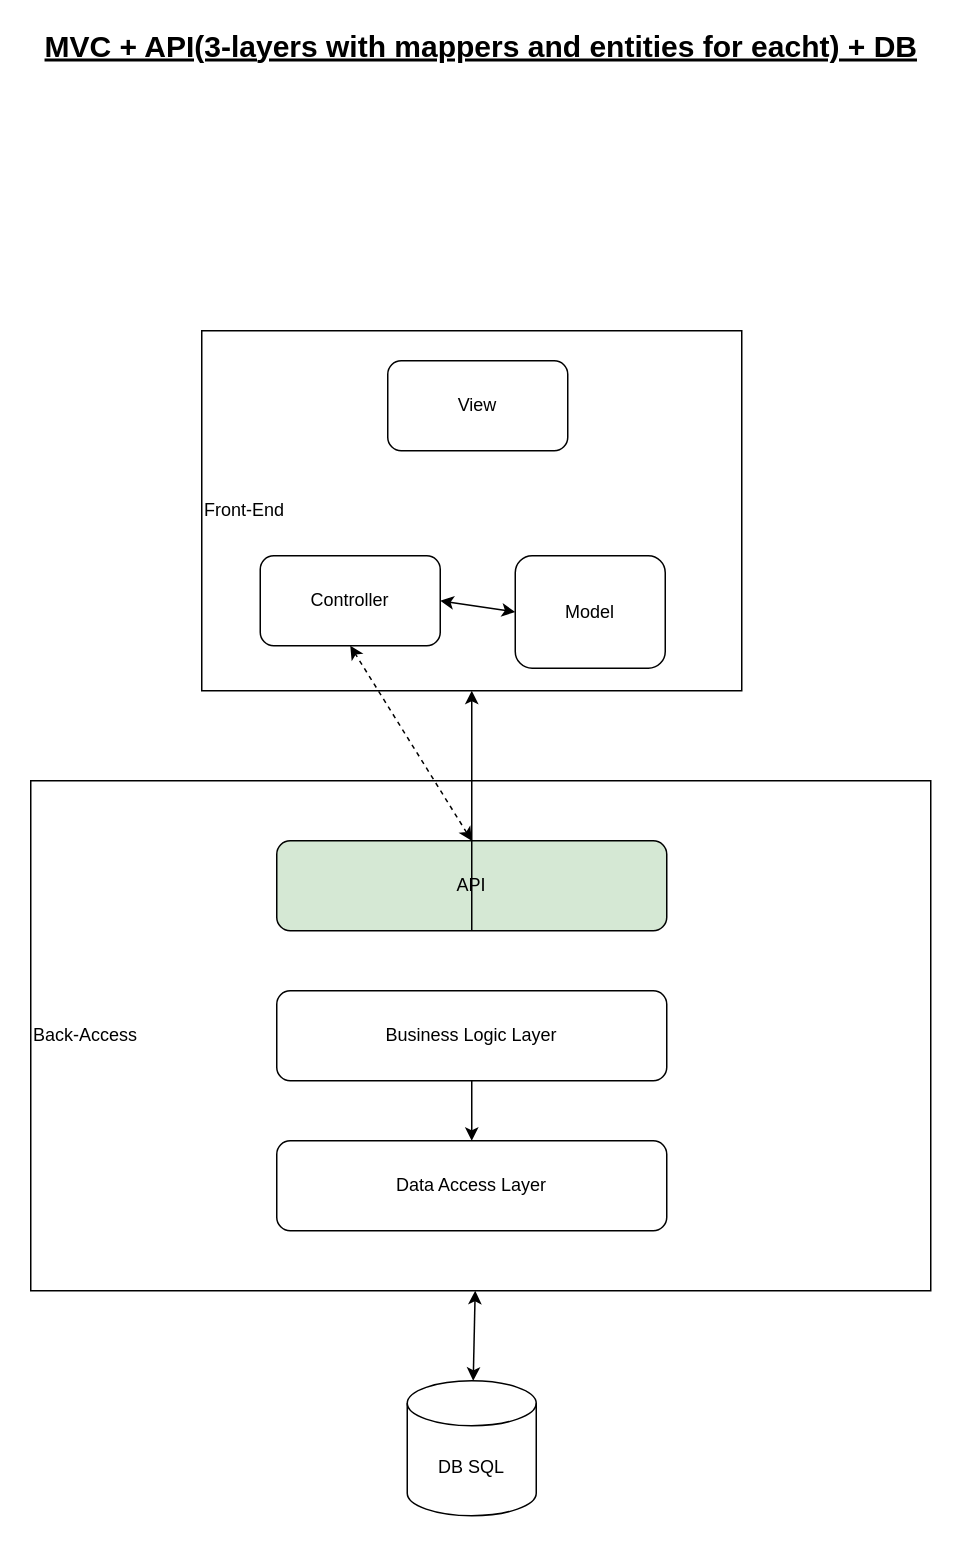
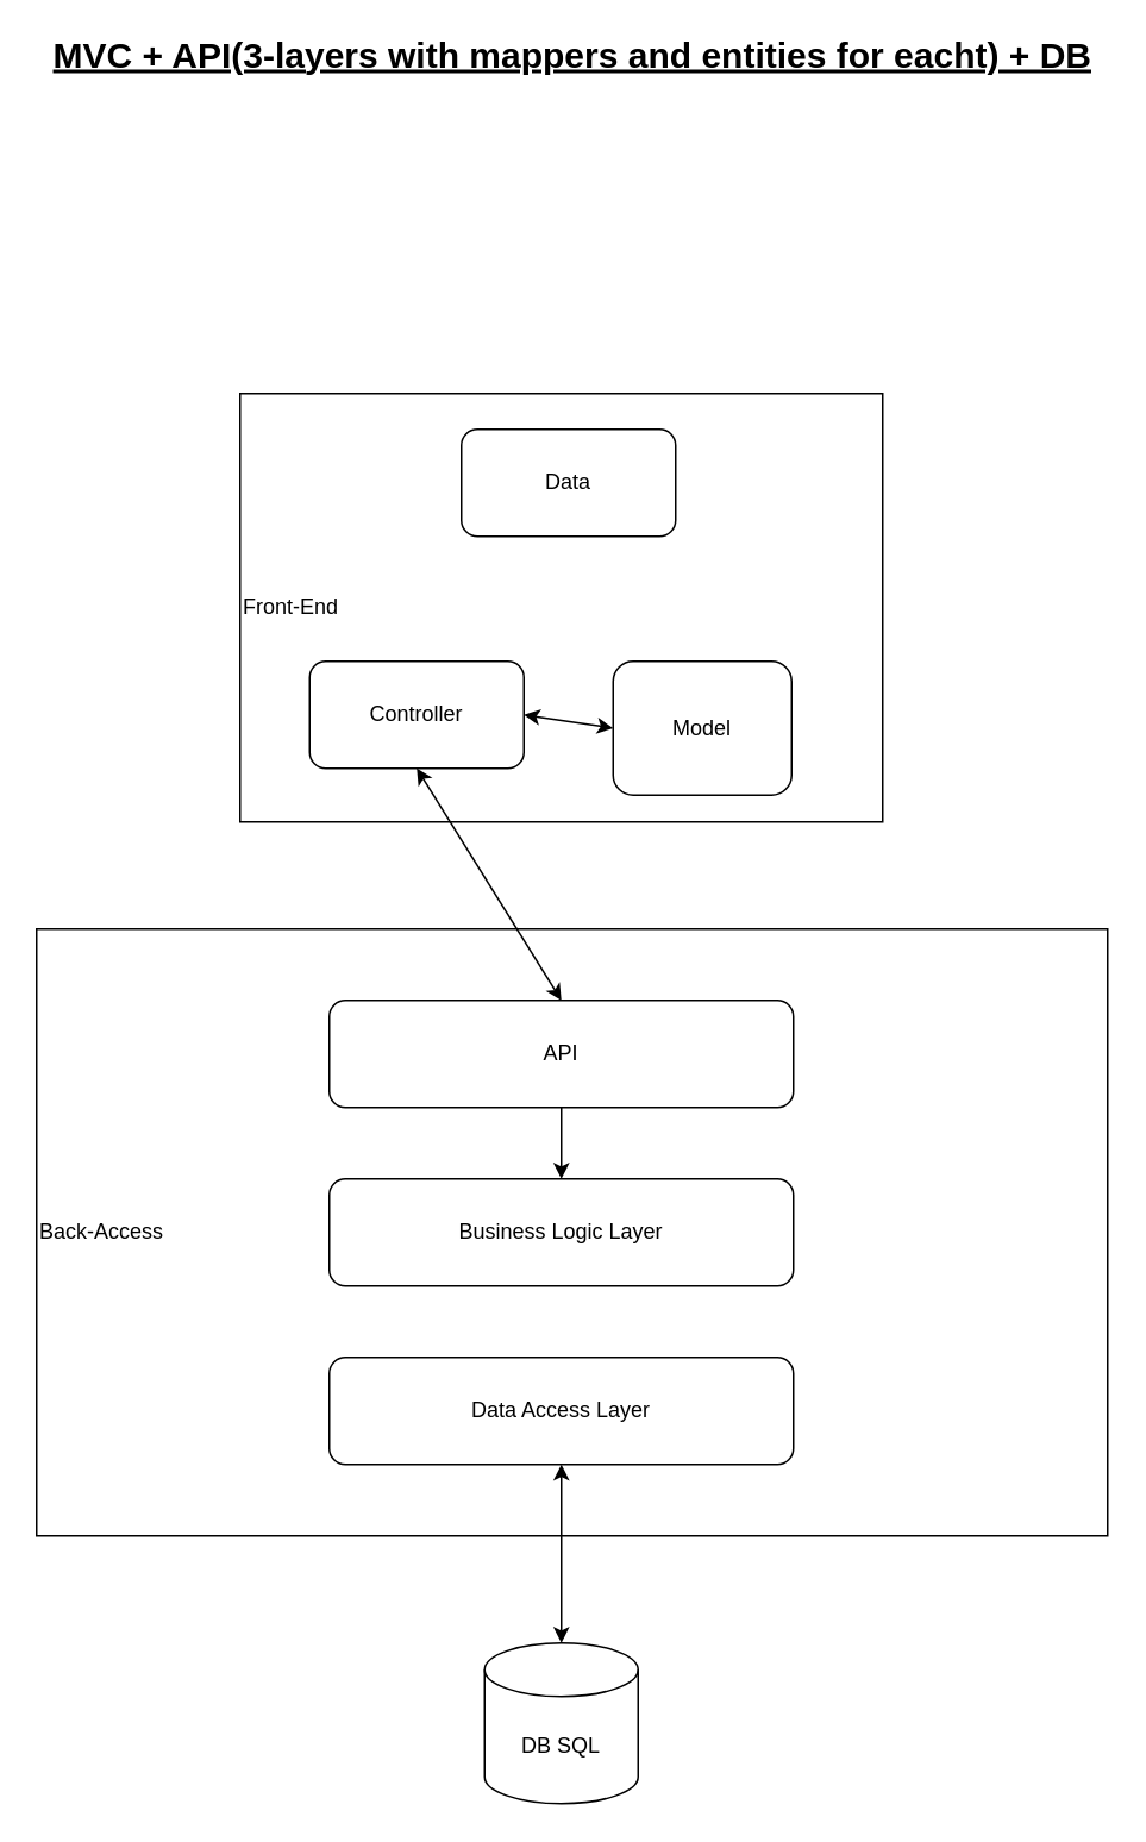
- <mxCell id="10" value="View" style="rounded=1;whiteSpace=wrap;html=1;fillColor=none;" parent="1" vertex="1"><mxGeometry x="258" y="240" width="120" height="60" as="geometry" /></mxCell>
+ <mxCell id="10" value="Data" style="rounded=1;whiteSpace=wrap;html=1;fillColor=none;" parent="1" vertex="1"><mxGeometry x="258" y="240" width="120" height="60" as="geometry" /></mxCell>
- <mxCell id="15" value="" style="endArrow=classic;startArrow=classic;html=1;entryX=0.5;entryY=1;entryDx=0;entryDy=0;exitX=0.5;exitY=0;exitDx=0;exitDy=0;dashed=1;" parent="1" source="7" target="8" edge="1"><mxGeometry width="50" height="50" relative="1" as="geometry"><mxPoint x="290" y="570" as="sourcePoint" /><mxPoint x="340" y="520" as="targetPoint" /></mxGeometry></mxCell>
+ <mxCell id="15" value="" style="endArrow=classic;startArrow=classic;html=1;entryX=0.5;entryY=1;entryDx=0;entryDy=0;exitX=0.5;exitY=0;exitDx=0;exitDy=0;" parent="1" source="7" target="8" edge="1"><mxGeometry width="50" height="50" relative="1" as="geometry"><mxPoint x="290" y="570" as="sourcePoint" /><mxPoint x="340" y="520" as="targetPoint" /></mxGeometry></mxCell>
- <mxCell id="11" value="" style="endArrow=classic;html=1;exitX=0.5;exitY=1;exitDx=0;exitDy=0;" parent="1" source="7" target="4" edge="1"><mxGeometry width="50" height="50" relative="1" as="geometry"><mxPoint x="290" y="570" as="sourcePoint" /><mxPoint x="340" y="520" as="targetPoint" /></mxGeometry></mxCell>
+ <mxCell id="11" value="" style="endArrow=classic;html=1;entryX=0.5;entryY=0;entryDx=0;entryDy=0;exitX=0.5;exitY=1;exitDx=0;exitDy=0;" parent="1" source="7" target="6" edge="1"><mxGeometry width="50" height="50" relative="1" as="geometry"><mxPoint x="290" y="570" as="sourcePoint" /><mxPoint x="340" y="520" as="targetPoint" /></mxGeometry></mxCell>
- <mxCell id="7" value="API" style="rounded=1;whiteSpace=wrap;html=1;fillColor=#d5e8d4;" parent="1" vertex="1"><mxGeometry x="184" y="560" width="260" height="60" as="geometry" /></mxCell>
+ <mxCell id="7" value="API" style="rounded=1;whiteSpace=wrap;html=1;" parent="1" vertex="1"><mxGeometry x="184" y="560" width="260" height="60" as="geometry" /></mxCell>
- <mxCell id="12" value="" style="endArrow=classic;html=1;entryX=0.5;entryY=0;entryDx=0;entryDy=0;exitX=0.5;exitY=1;exitDx=0;exitDy=0;" parent="1" source="6" target="5" edge="1"><mxGeometry width="50" height="50" relative="1" as="geometry"><mxPoint x="290" y="570" as="sourcePoint" /><mxPoint x="340" y="520" as="targetPoint" /></mxGeometry></mxCell>
- <mxCell id="13" value="" style="endArrow=classic;startArrow=classic;html=1;" parent="1" source="3" target="2" edge="1"><mxGeometry width="50" height="50" relative="1" as="geometry"><mxPoint x="290" y="730" as="sourcePoint" /><mxPoint x="340" y="680" as="targetPoint" /></mxGeometry></mxCell>
+ <mxCell id="13" value="" style="endArrow=classic;startArrow=classic;html=1;entryX=0.5;entryY=1;entryDx=0;entryDy=0;" parent="1" source="3" target="5" edge="1"><mxGeometry width="50" height="50" relative="1" as="geometry"><mxPoint x="290" y="730" as="sourcePoint" /><mxPoint x="340" y="680" as="targetPoint" /></mxGeometry></mxCell>
